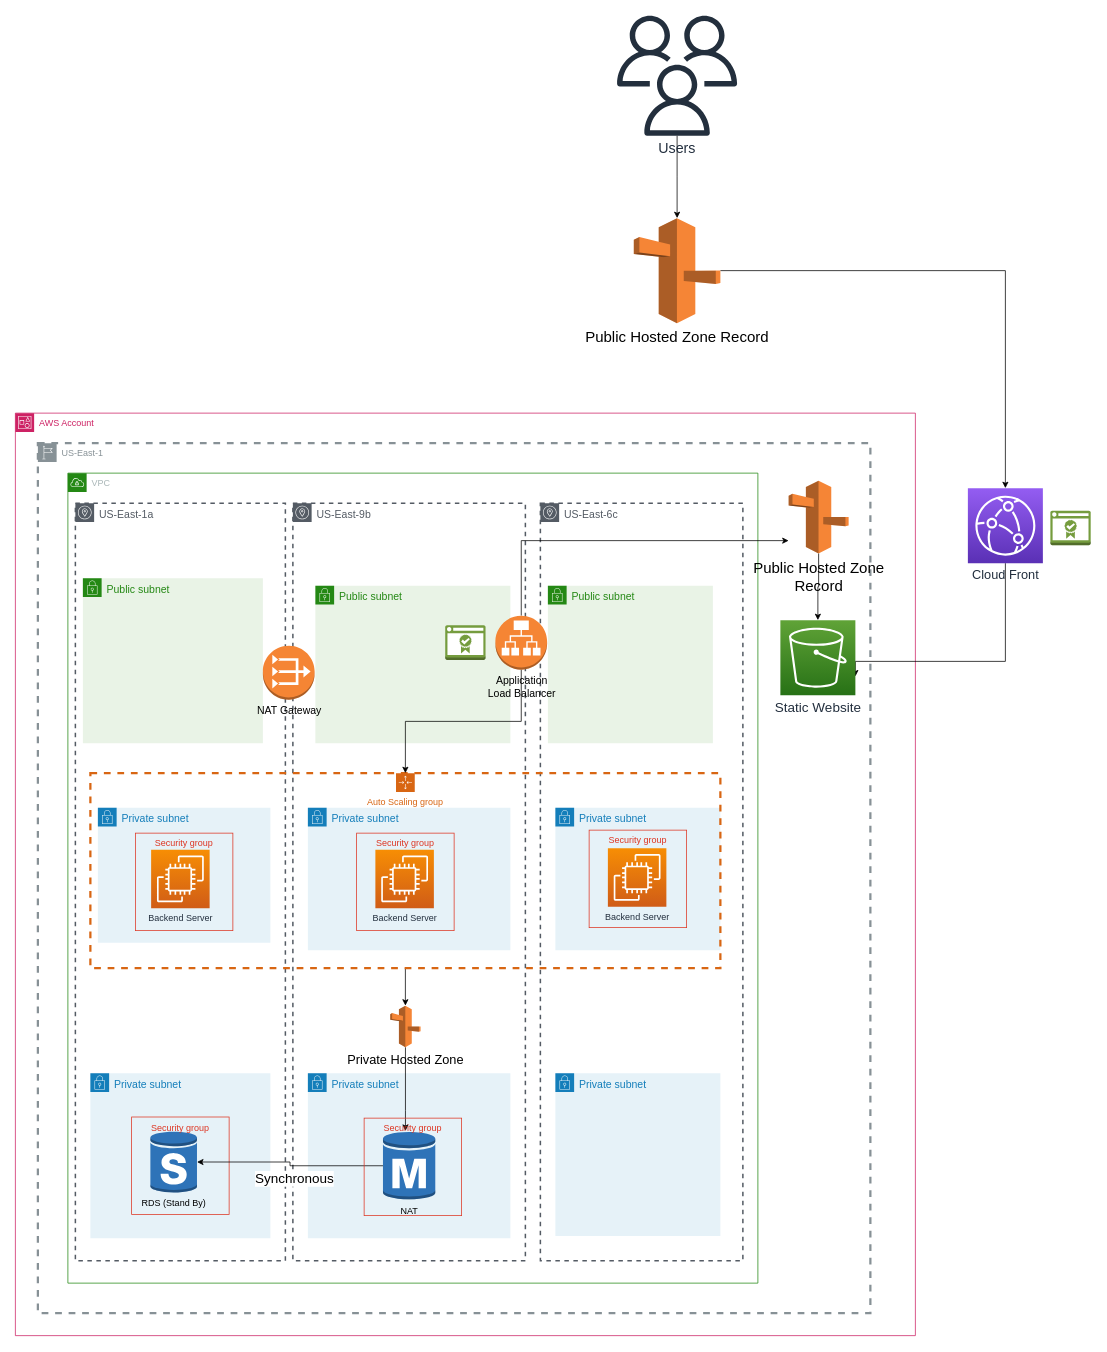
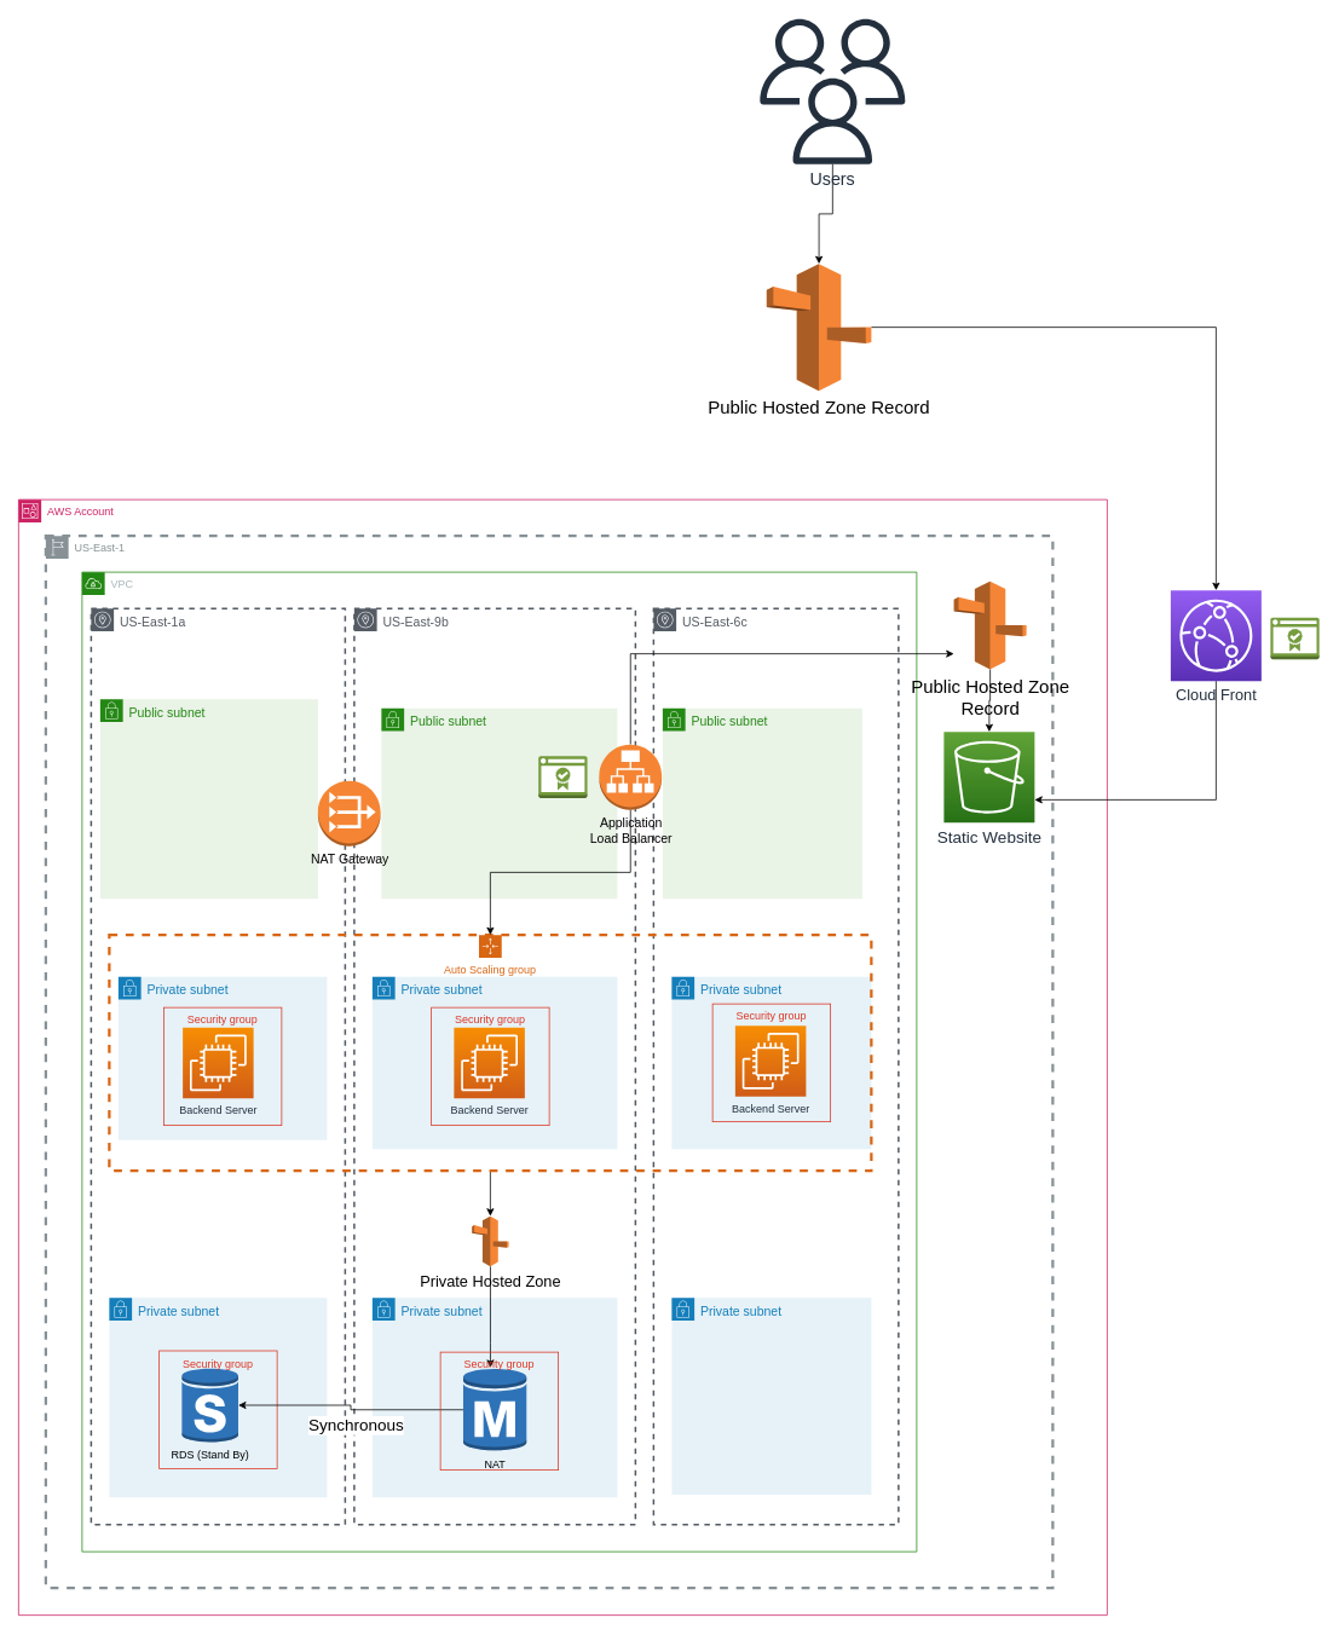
- <mxCell id="40" value="&lt;font style=&quot;font-size: 19px;&quot;&gt;Users&lt;/font&gt;" style="sketch=0;outlineConnect=0;fontColor=#232F3E;gradientColor=none;fillColor=#232F3D;strokeColor=none;dashed=0;verticalLabelPosition=bottom;verticalAlign=top;align=center;html=1;fontSize=12;fontStyle=0;aspect=fixed;pointerEvents=1;shape=mxgraph.aws4.users;" vertex="1" parent="1"><mxGeometry x="822.28" y="20" width="160" height="160" as="geometry" /></mxCell>
+ <mxCell id="40" value="&lt;font style=&quot;font-size: 19px;&quot;&gt;Users&lt;/font&gt;" style="sketch=0;outlineConnect=0;fontColor=#232F3E;gradientColor=none;fillColor=#232F3D;strokeColor=none;dashed=0;verticalLabelPosition=bottom;verticalAlign=top;align=center;html=1;fontSize=12;fontStyle=0;aspect=fixed;pointerEvents=1;shape=mxgraph.aws4.users;" vertex="1" parent="1"><mxGeometry x="837.28" y="20" width="160" height="160" as="geometry" /></mxCell>
- <mxCell id="36" value="&lt;font style=&quot;font-size: 18px;&quot;&gt;Static Website&lt;/font&gt;" style="sketch=0;points=[[0,0,0],[0.25,0,0],[0.5,0,0],[0.75,0,0],[1,0,0],[0,1,0],[0.25,1,0],[0.5,1,0],[0.75,1,0],[1,1,0],[0,0.25,0],[0,0.5,0],[0,0.75,0],[1,0.25,0],[1,0.5,0],[1,0.75,0]];outlineConnect=0;fontColor=#232F3E;gradientColor=#60A337;gradientDirection=north;fillColor=#277116;strokeColor=#ffffff;dashed=0;verticalLabelPosition=bottom;verticalAlign=top;align=center;html=1;fontSize=12;fontStyle=0;aspect=fixed;shape=mxgraph.aws4.resourceIcon;resIcon=mxgraph.aws4.s3;" vertex="1" parent="1"><mxGeometry x="1040" y="826" width="100" height="100" as="geometry" /></mxCell>
+ <mxCell id="36" value="&lt;font style=&quot;font-size: 18px;&quot;&gt;Static Website&lt;/font&gt;" style="sketch=0;points=[[0,0,0],[0.25,0,0],[0.5,0,0],[0.75,0,0],[1,0,0],[0,1,0],[0.25,1,0],[0.5,1,0],[0.75,1,0],[1,1,0],[0,0.25,0],[0,0.5,0],[0,0.75,0],[1,0.25,0],[1,0.5,0],[1,0.75,0]];outlineConnect=0;fontColor=#232F3E;gradientColor=#60A337;gradientDirection=north;fillColor=#277116;strokeColor=#ffffff;dashed=0;verticalLabelPosition=bottom;verticalAlign=top;align=center;html=1;fontSize=12;fontStyle=0;aspect=fixed;shape=mxgraph.aws4.resourceIcon;resIcon=mxgraph.aws4.s3;" vertex="1" parent="1"><mxGeometry x="1040" y="806" width="100" height="100" as="geometry" /></mxCell>
